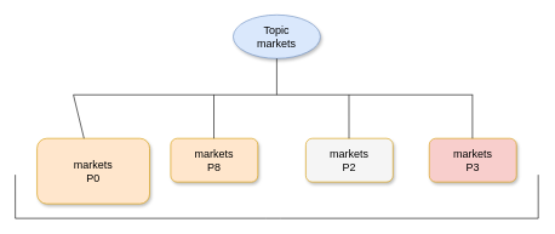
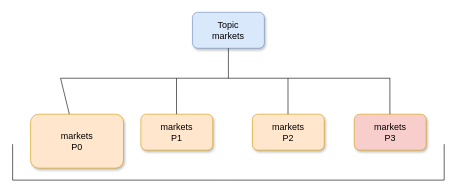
- <mxCell id="2" value="&lt;font style=&quot;font-size: 15px&quot;&gt;Topic&lt;br&gt;markets&lt;/font&gt;" style="ellipse;whiteSpace=wrap;html=1;shadow=1;fillColor=#dae8fc;strokeColor=#6c8ebf;" vertex="1" parent="1"><mxGeometry x="320" y="20" width="120" height="60" as="geometry" /></mxCell>
+ <mxCell id="2" value="&lt;font style=&quot;font-size: 15px&quot;&gt;Topic&lt;br&gt;markets&lt;/font&gt;" style="rounded=1;whiteSpace=wrap;html=1;shadow=1;fillColor=#dae8fc;strokeColor=#6c8ebf;" vertex="1" parent="1"><mxGeometry x="320" y="20" width="120" height="60" as="geometry" /></mxCell>
- <mxCell id="3" value="&lt;font style=&quot;font-size: 15px&quot;&gt;markets&lt;br&gt;P8&lt;/font&gt;" style="rounded=1;whiteSpace=wrap;html=1;shadow=1;fillColor=#ffe6cc;strokeColor=#d79b00;" vertex="1" parent="1"><mxGeometry x="234" y="190" width="120" height="60" as="geometry" /></mxCell>
+ <mxCell id="3" value="&lt;font style=&quot;font-size: 15px&quot;&gt;markets&lt;br&gt;P1&lt;/font&gt;" style="rounded=1;whiteSpace=wrap;html=1;shadow=1;fillColor=#ffe6cc;strokeColor=#d79b00;" vertex="1" parent="1"><mxGeometry x="234" y="190" width="120" height="60" as="geometry" /></mxCell>
- <mxCell id="5" value="&lt;font style=&quot;font-size: 15px&quot;&gt;markets&lt;br&gt;P2&lt;/font&gt;" style="rounded=1;whiteSpace=wrap;html=1;shadow=1;fillColor=#f5f5f5;strokeColor=#d79b00;" vertex="1" parent="1"><mxGeometry x="420" y="190" width="120" height="60" as="geometry" /></mxCell>
+ <mxCell id="5" value="&lt;font style=&quot;font-size: 15px&quot;&gt;markets&lt;br&gt;P2&lt;/font&gt;" style="rounded=1;whiteSpace=wrap;html=1;shadow=1;fillColor=#ffe6cc;strokeColor=#d79b00;" vertex="1" parent="1"><mxGeometry x="420" y="190" width="120" height="60" as="geometry" /></mxCell>
